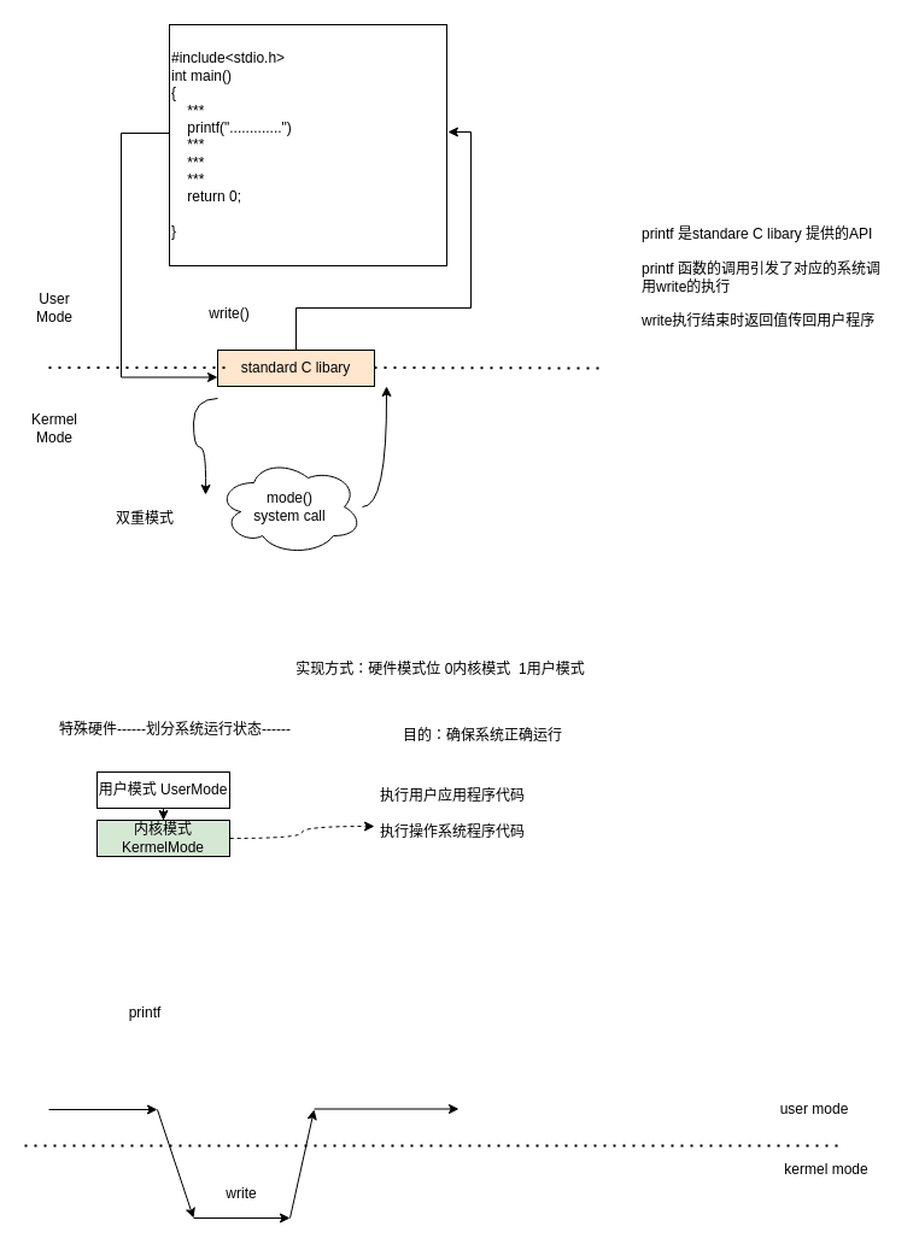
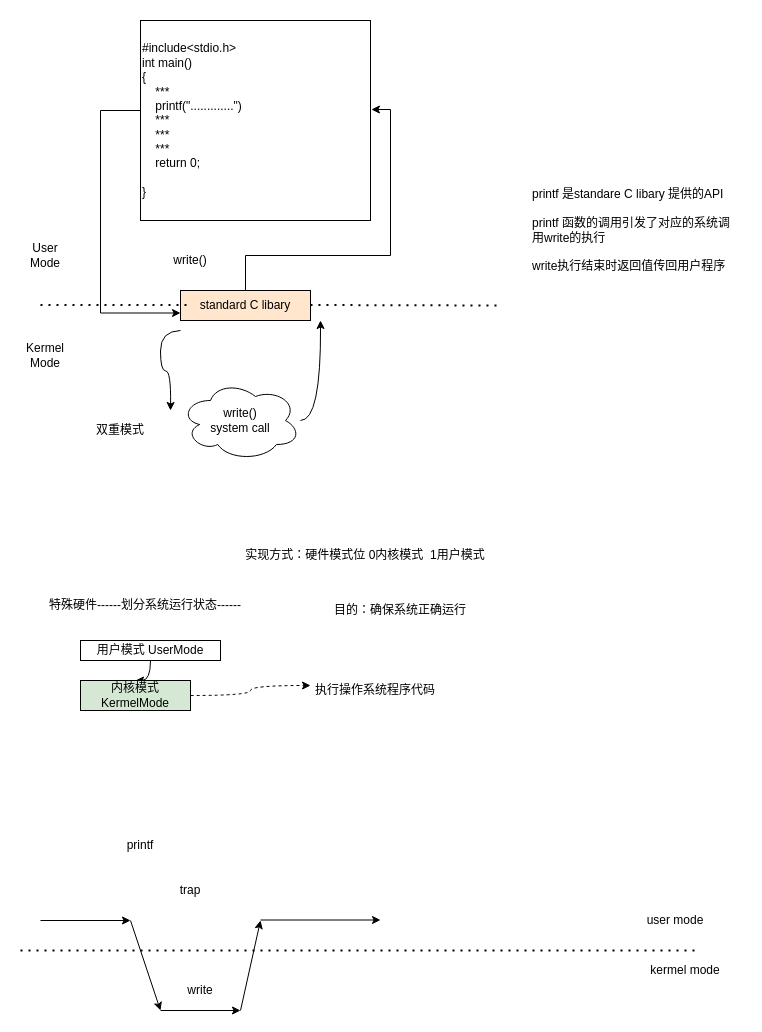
- <mxCell id="12" value="mode()&lt;br&gt;system call" style="ellipse;shape=cloud;whiteSpace=wrap;html=1;fillColor=#FFFFFF;" vertex="1" parent="1"><mxGeometry x="180" y="380" width="120" height="80" as="geometry" /></mxCell>
+ <mxCell id="12" value="write()&lt;br&gt;system call" style="ellipse;shape=cloud;whiteSpace=wrap;html=1;fillColor=#FFFFFF;" vertex="1" parent="1"><mxGeometry x="180" y="380" width="120" height="80" as="geometry" /></mxCell>
- <mxCell id="18" value="用户模式 UserMode" style="rounded=0;whiteSpace=wrap;html=1;fillColor=#FFFFFF;" vertex="1" parent="1"><mxGeometry x="80" y="640" width="110" height="30" as="geometry" /></mxCell>
+ <mxCell id="18" value="用户模式 UserMode" style="rounded=0;whiteSpace=wrap;html=1;fillColor=#FFFFFF;" vertex="1" parent="1"><mxGeometry x="80" y="640" width="140" height="20" as="geometry" /></mxCell>
- <mxCell id="21" value="执行用户应用程序代码" style="text;html=1;strokeColor=none;fillColor=none;align=center;verticalAlign=middle;whiteSpace=wrap;rounded=0;" vertex="1" parent="1"><mxGeometry x="310" y="650" width="130" height="20" as="geometry" /></mxCell>
- <mxCell id="26" value="printf" style="text;html=1;strokeColor=none;fillColor=none;align=center;verticalAlign=middle;whiteSpace=wrap;rounded=0;" vertex="1" parent="1"><mxGeometry x="100" y="830" width="40" height="20" as="geometry" /></mxCell>
+ <mxCell id="26" value="printf" style="text;html=1;strokeColor=none;fillColor=none;align=center;verticalAlign=middle;whiteSpace=wrap;rounded=0;" vertex="1" parent="1"><mxGeometry x="120" y="835" width="40" height="20" as="geometry" /></mxCell>
+ <mxCell id="35" value="trap" style="text;html=1;strokeColor=none;fillColor=none;align=center;verticalAlign=middle;whiteSpace=wrap;rounded=0;" vertex="1" parent="1"><mxGeometry x="170" y="880" width="40" height="20" as="geometry" /></mxCell>
